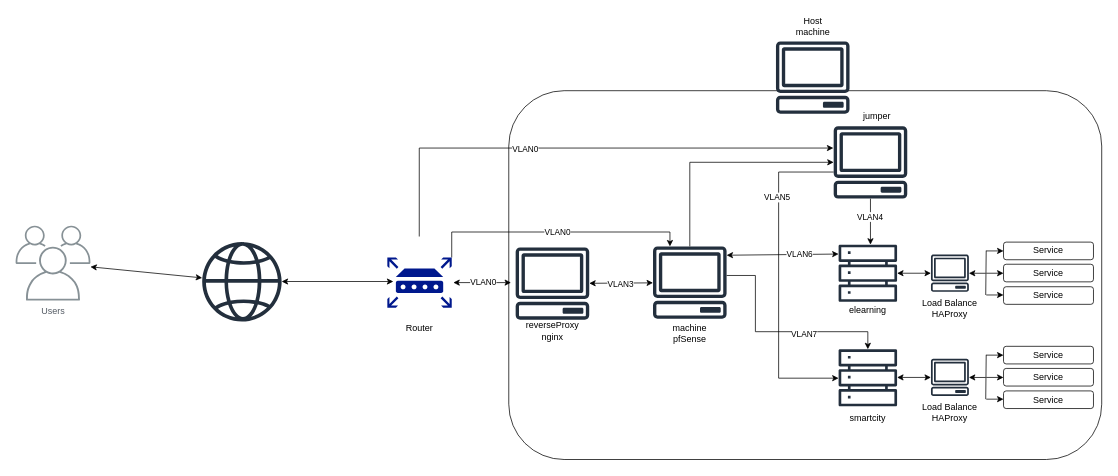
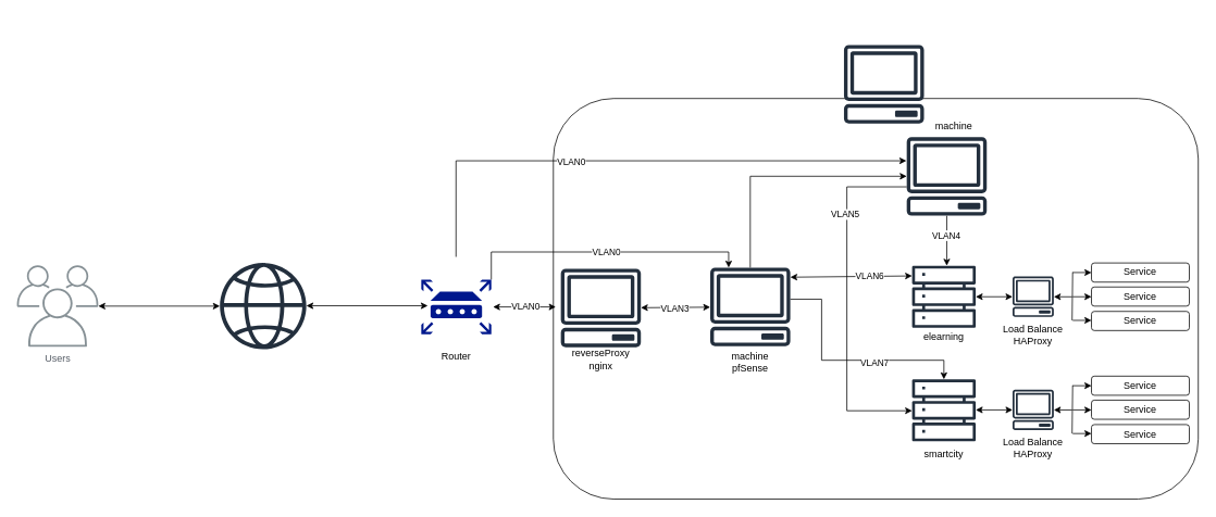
- <mxCell id="54" value="Host machine" style="text;html=1;align=center;verticalAlign=middle;whiteSpace=wrap;rounded=0;" parent="52" vertex="1"><mxGeometry x="19.5" width="60" height="30" as="geometry" /></mxCell>
- <mxCell id="60" value="jumper" style="text;html=1;align=center;verticalAlign=middle;whiteSpace=wrap;rounded=0;" parent="1" vertex="1"><mxGeometry x="1127" y="140" width="84.5" height="30" as="geometry" /></mxCell>
+ <mxCell id="60" value="machine" style="text;html=1;align=center;verticalAlign=middle;whiteSpace=wrap;rounded=0;" parent="1" vertex="1"><mxGeometry x="1127" y="140" width="84.5" height="30" as="geometry" /></mxCell>
- <mxCell id="3" value="Users" style="sketch=0;outlineConnect=0;gradientColor=none;fontColor=#545B64;strokeColor=none;fillColor=#879196;dashed=0;verticalLabelPosition=bottom;verticalAlign=top;align=center;html=1;fontSize=12;fontStyle=0;aspect=fixed;shape=mxgraph.aws4.illustration_users;pointerEvents=1" parent="1" vertex="1"><mxGeometry x="20" y="300.5" width="100" height="100" as="geometry" /></mxCell>
+ <mxCell id="3" value="Users" style="sketch=0;outlineConnect=0;gradientColor=none;fontColor=#545B64;strokeColor=none;fillColor=#879196;dashed=0;verticalLabelPosition=bottom;verticalAlign=top;align=center;html=1;fontSize=12;fontStyle=0;aspect=fixed;shape=mxgraph.aws4.illustration_users;pointerEvents=1" parent="1" vertex="1"><mxGeometry x="20" y="325.5" width="100" height="100" as="geometry" /></mxCell>
